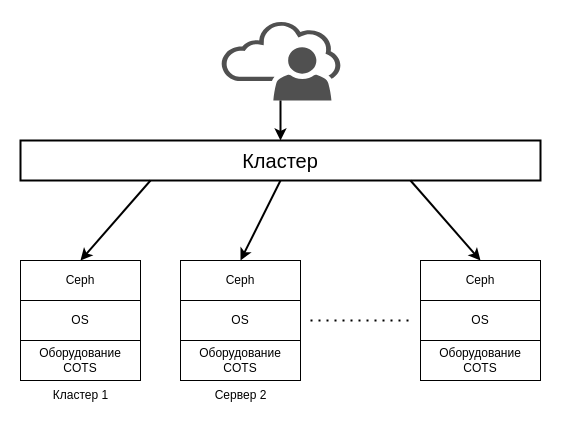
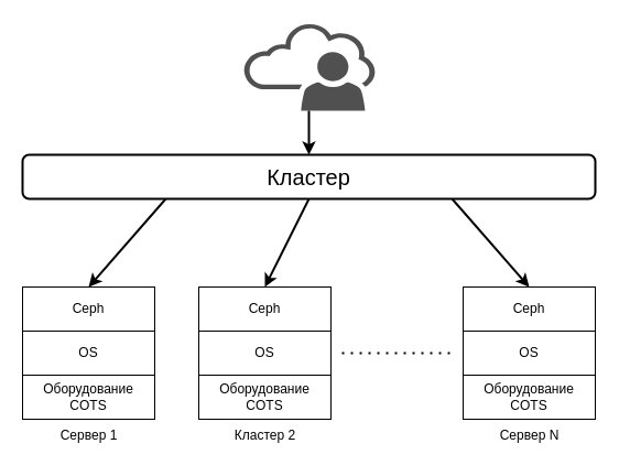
- <mxCell id="3" value="Кластер" style="rounded=0;whiteSpace=wrap;html=1;fontSize=20;strokeWidth=2;" parent="1" vertex="1"><mxGeometry x="20" y="140" width="520" height="40" as="geometry" /></mxCell>
+ <mxCell id="3" value="Кластер" style="whiteSpace=wrap;html=1;fontSize=20;strokeWidth=2;rounded=1;" parent="1" vertex="1"><mxGeometry x="20" y="140" width="520" height="40" as="geometry" /></mxCell>
- <mxCell id="11" value="Кластер 1" style="text;html=1;align=center;verticalAlign=middle;resizable=0;points=[];autosize=1;strokeColor=none;fillColor=none;" vertex="1" parent="1"><mxGeometry x="40" y="380" width="80" height="30" as="geometry" /></mxCell>
+ <mxCell id="11" value="Сервер 1" style="text;html=1;align=center;verticalAlign=middle;resizable=0;points=[];autosize=1;strokeColor=none;fillColor=none;" vertex="1" parent="1"><mxGeometry x="40" y="380" width="80" height="30" as="geometry" /></mxCell>
- <mxCell id="15" value="Сервер 2" style="text;html=1;align=center;verticalAlign=middle;resizable=0;points=[];autosize=1;strokeColor=none;fillColor=none;" vertex="1" parent="1"><mxGeometry x="200" y="380" width="80" height="30" as="geometry" /></mxCell>
+ <mxCell id="15" value="Кластер 2" style="text;html=1;align=center;verticalAlign=middle;resizable=0;points=[];autosize=1;strokeColor=none;fillColor=none;" vertex="1" parent="1"><mxGeometry x="200" y="380" width="80" height="30" as="geometry" /></mxCell>
+ <mxCell id="19" value="Сервер N" style="text;html=1;align=center;verticalAlign=middle;resizable=0;points=[];autosize=1;strokeColor=none;fillColor=none;" vertex="1" parent="1"><mxGeometry x="440" y="380" width="80" height="30" as="geometry" /></mxCell>
